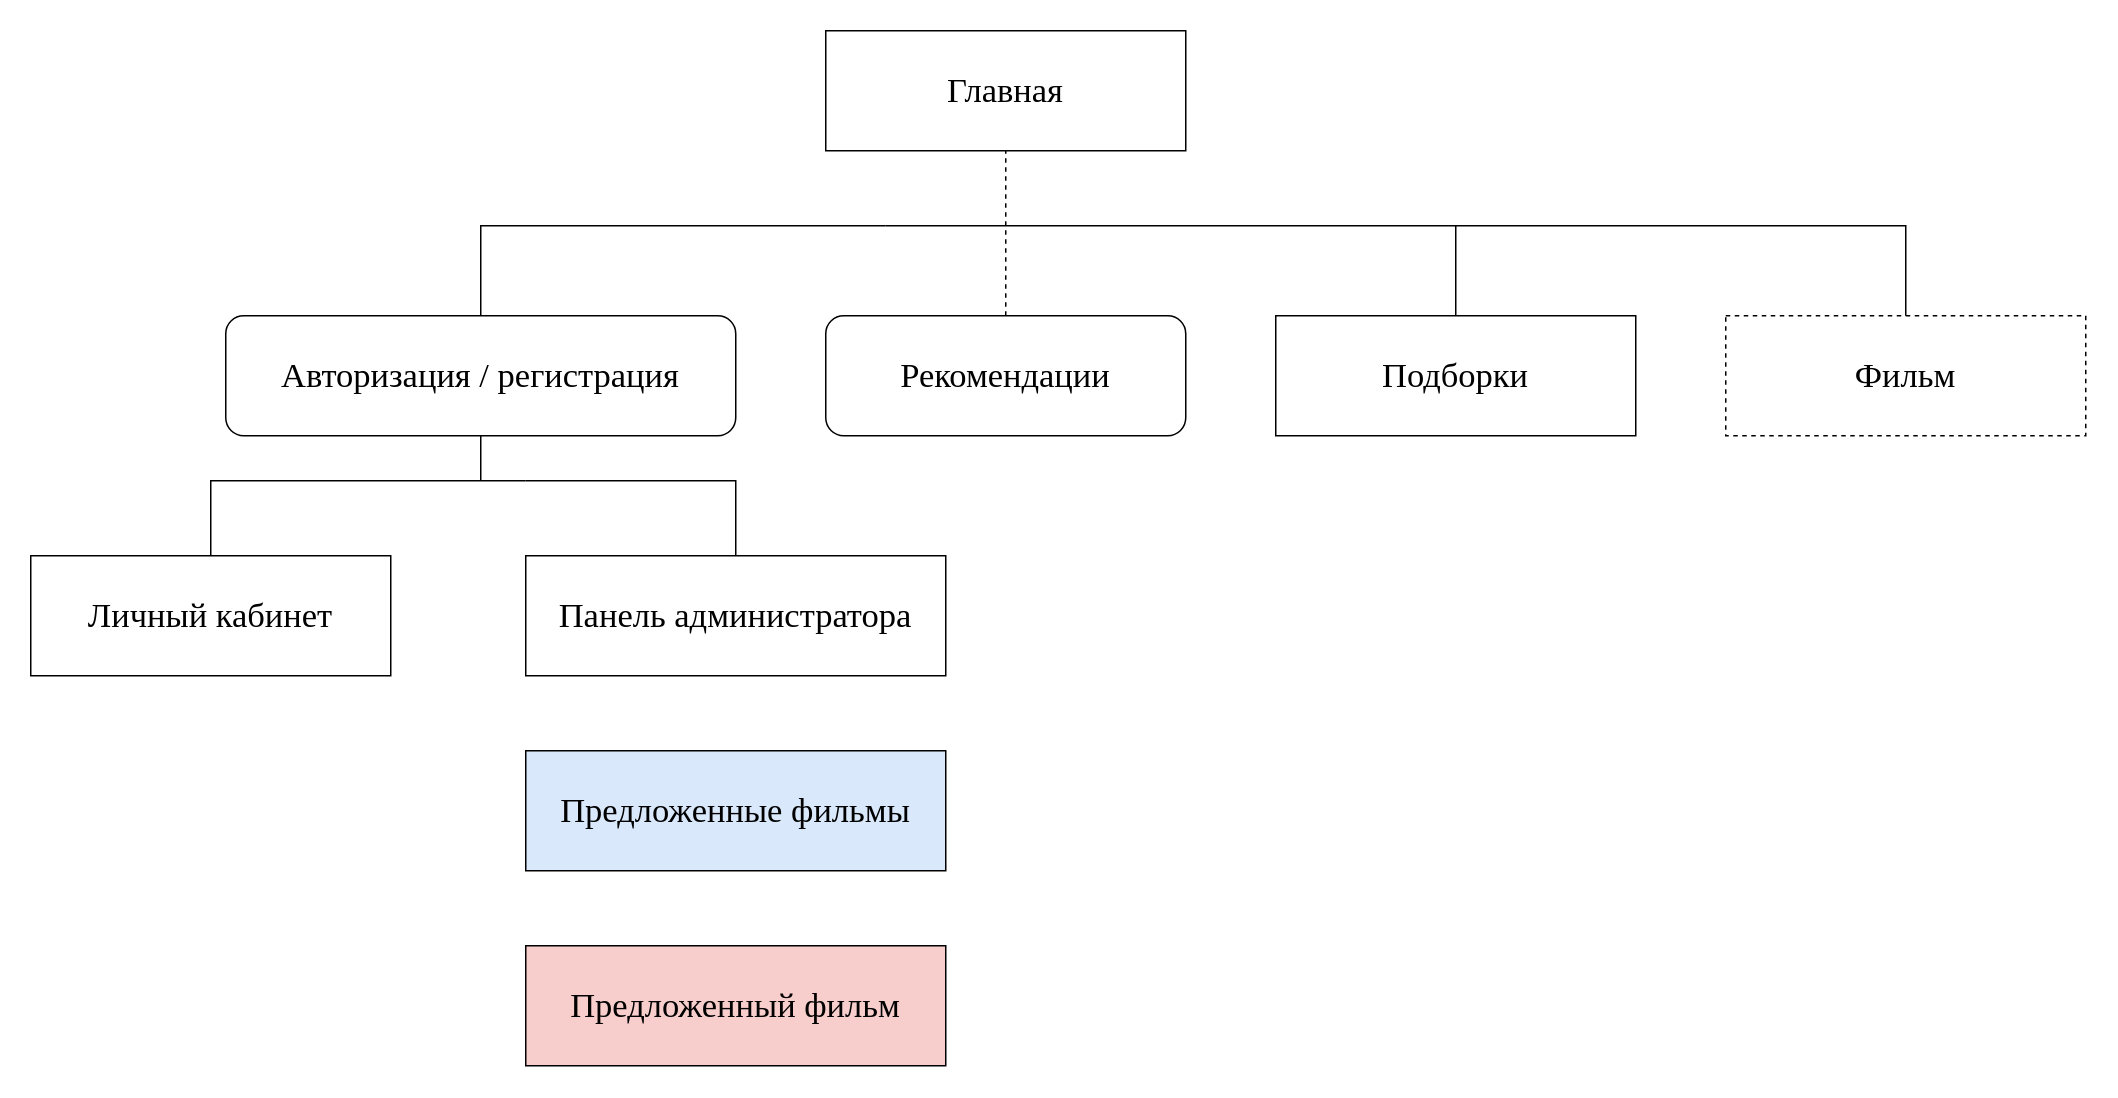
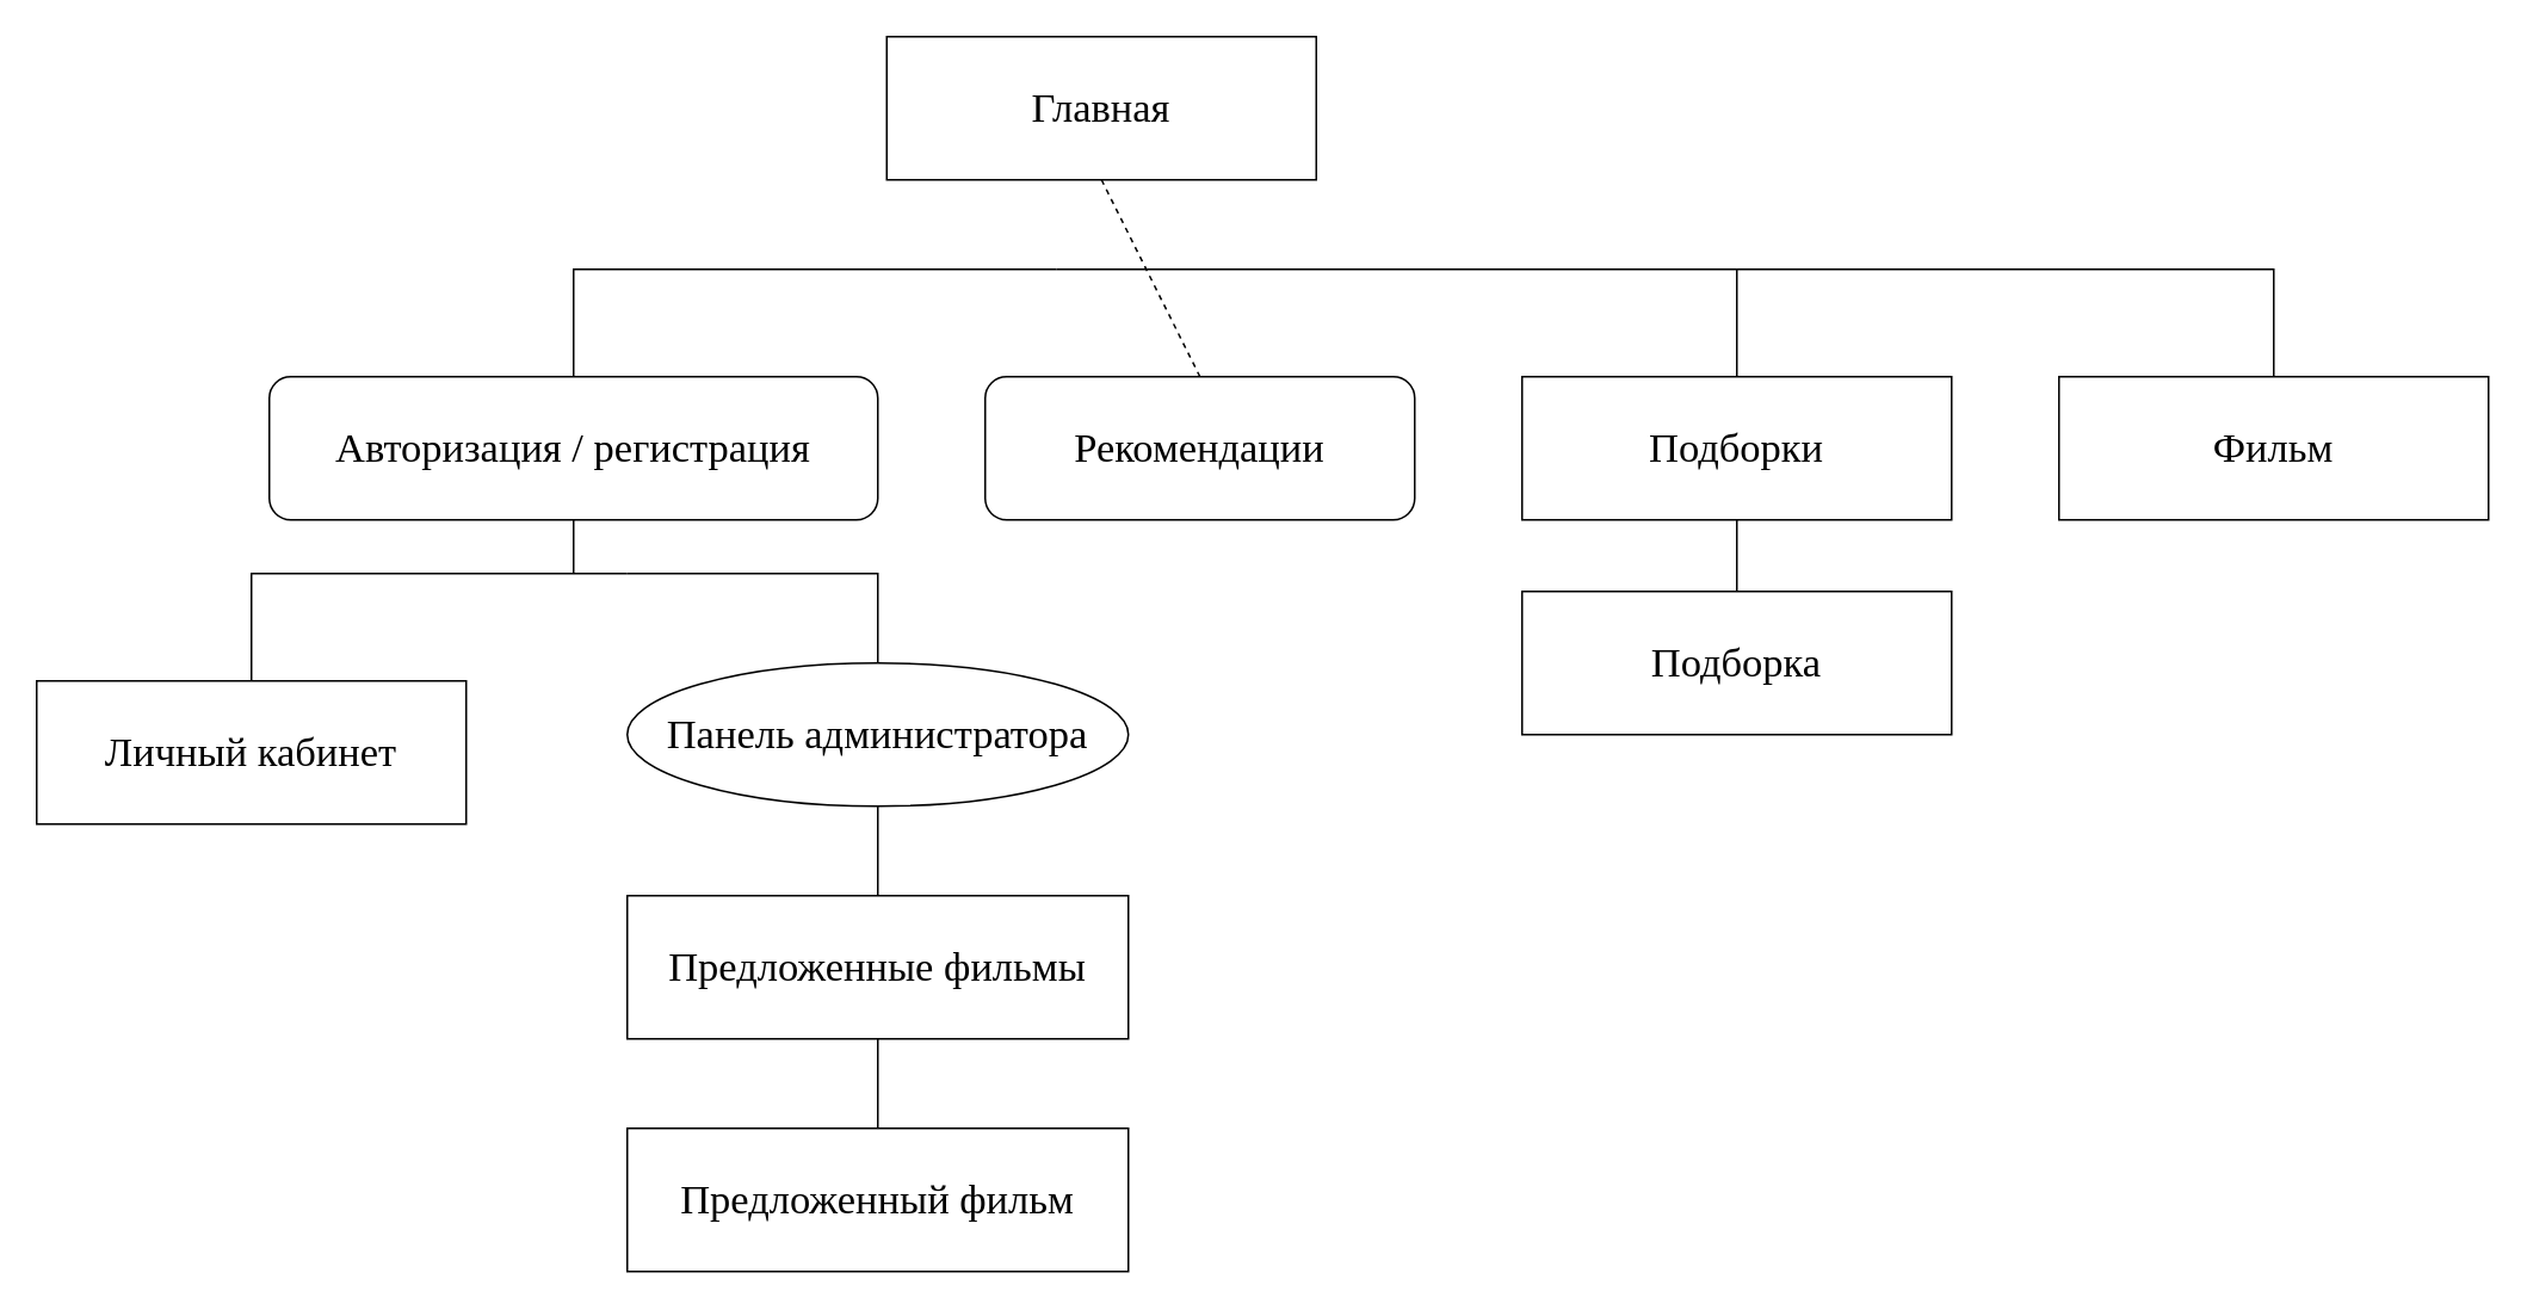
- <mxCell id="2" value="&lt;font style=&quot;font-size: 23px;&quot;&gt;Главная&lt;/font&gt;" style="rounded=0;whiteSpace=wrap;html=1;fontFamily=Times New Roman;" parent="1" vertex="1"><mxGeometry x="550" y="20" width="240" height="80" as="geometry" /></mxCell>
+ <mxCell id="2" value="&lt;font style=&quot;font-size: 23px;&quot;&gt;Главная&lt;/font&gt;" style="rounded=0;whiteSpace=wrap;html=1;fontFamily=Times New Roman;" parent="1" vertex="1"><mxGeometry x="495" y="20" width="240" height="80" as="geometry" /></mxCell>
- <mxCell id="9" value="&lt;font style=&quot;font-size: 23px;&quot;&gt;Фильм&lt;/font&gt;" style="rounded=0;whiteSpace=wrap;html=1;fontFamily=Times New Roman;dashed=1;" parent="1" vertex="1"><mxGeometry x="1150" y="210" width="240" height="80" as="geometry" /></mxCell>
+ <mxCell id="9" value="&lt;font style=&quot;font-size: 23px;&quot;&gt;Фильм&lt;/font&gt;" style="rounded=0;whiteSpace=wrap;html=1;fontFamily=Times New Roman;" parent="1" vertex="1"><mxGeometry x="1150" y="210" width="240" height="80" as="geometry" /></mxCell>
+ <mxCell id="17" value="" style="endArrow=none;html=1;rounded=0;entryX=0.5;entryY=1;entryDx=0;entryDy=0;exitX=0.5;exitY=0;exitDx=0;exitDy=0;fontFamily=Times New Roman;" parent="1" source="7" target="4" edge="1"><mxGeometry width="50" height="50" relative="1" as="geometry"><mxPoint x="1290" y="300" as="sourcePoint" /><mxPoint x="1380" y="360" as="targetPoint" /></mxGeometry></mxCell>
+ <mxCell id="7" value="&lt;font style=&quot;font-size: 23px;&quot;&gt;Подборка&lt;/font&gt;" style="rounded=0;whiteSpace=wrap;html=1;fontFamily=Times New Roman;" parent="1" vertex="1"><mxGeometry x="850" y="330" width="240" height="80" as="geometry" /></mxCell>
- <mxCell id="6" value="&lt;font style=&quot;font-size: 23px;&quot;&gt;Личный кабинет&lt;/font&gt;" style="rounded=0;whiteSpace=wrap;html=1;fontFamily=Times New Roman;" parent="1" vertex="1"><mxGeometry x="20" y="370" width="240" height="80" as="geometry" /></mxCell>
+ <mxCell id="6" value="&lt;font style=&quot;font-size: 23px;&quot;&gt;Личный кабинет&lt;/font&gt;" style="rounded=0;whiteSpace=wrap;html=1;fontFamily=Times New Roman;" parent="1" vertex="1"><mxGeometry x="20" y="380" width="240" height="80" as="geometry" /></mxCell>
- <mxCell id="8" value="&lt;font style=&quot;font-size: 23px;&quot;&gt;Панель администратора&lt;/font&gt;" style="rounded=0;whiteSpace=wrap;html=1;fontFamily=Times New Roman;" parent="1" vertex="1"><mxGeometry x="350" y="370" width="280" height="80" as="geometry" /></mxCell>
+ <mxCell id="8" value="&lt;font style=&quot;font-size: 23px;&quot;&gt;Панель администратора&lt;/font&gt;" style="ellipse;whiteSpace=wrap;html=1;fontFamily=Times New Roman;" parent="1" vertex="1"><mxGeometry x="350" y="370" width="280" height="80" as="geometry" /></mxCell>
+ <mxCell id="21" value="" style="endArrow=none;html=1;rounded=0;exitX=0.5;exitY=0;exitDx=0;exitDy=0;entryX=0.5;entryY=1;entryDx=0;entryDy=0;fontFamily=Times New Roman;" parent="1" source="10" target="8" edge="1"><mxGeometry width="50" height="50" relative="1" as="geometry"><mxPoint x="580" y="540" as="sourcePoint" /><mxPoint x="630" y="490" as="targetPoint" /></mxGeometry></mxCell>
- <mxCell id="10" value="&lt;font style=&quot;font-size: 23px;&quot;&gt;Предложенные фильмы&lt;/font&gt;" style="rounded=0;whiteSpace=wrap;html=1;fontFamily=Times New Roman;fillColor=#dae8fc;" parent="1" vertex="1"><mxGeometry x="350" y="500" width="280" height="80" as="geometry" /></mxCell>
+ <mxCell id="10" value="&lt;font style=&quot;font-size: 23px;&quot;&gt;Предложенные фильмы&lt;/font&gt;" style="rounded=0;whiteSpace=wrap;html=1;fontFamily=Times New Roman;" parent="1" vertex="1"><mxGeometry x="350" y="500" width="280" height="80" as="geometry" /></mxCell>
+ <mxCell id="22" value="" style="endArrow=none;html=1;rounded=0;exitX=0.5;exitY=0;exitDx=0;exitDy=0;entryX=0.5;entryY=1;entryDx=0;entryDy=0;fontFamily=Times New Roman;" parent="1" source="11" target="10" edge="1"><mxGeometry width="50" height="50" relative="1" as="geometry"><mxPoint x="650" y="680" as="sourcePoint" /><mxPoint x="650" y="640" as="targetPoint" /></mxGeometry></mxCell>
- <mxCell id="11" value="&lt;font style=&quot;font-size: 23px;&quot;&gt;Предложенный фильм&lt;/font&gt;" style="rounded=0;whiteSpace=wrap;html=1;fontFamily=Times New Roman;fillColor=#f8cecc;" parent="1" vertex="1"><mxGeometry x="350" y="630" width="280" height="80" as="geometry" /></mxCell>
+ <mxCell id="11" value="&lt;font style=&quot;font-size: 23px;&quot;&gt;Предложенный фильм&lt;/font&gt;" style="rounded=0;whiteSpace=wrap;html=1;fontFamily=Times New Roman;" parent="1" vertex="1"><mxGeometry x="350" y="630" width="280" height="80" as="geometry" /></mxCell>
